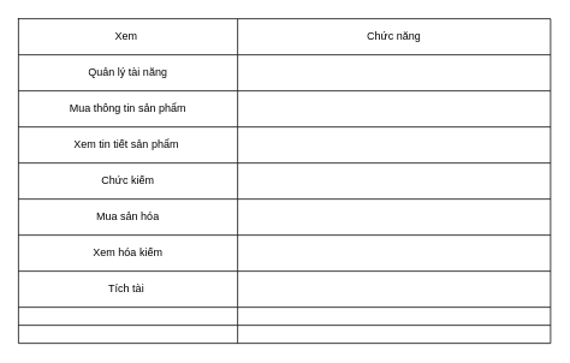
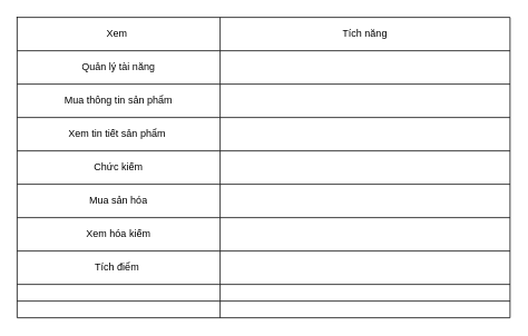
- <mxCell id="5" value="Chức năng" style="shape=partialRectangle;html=1;whiteSpace=wrap;connectable=0;overflow=hidden;fillColor=none;top=0;left=0;bottom=0;right=0;pointerEvents=1;" vertex="1" parent="3"><mxGeometry x="243" width="347" height="40" as="geometry"><mxRectangle width="347" height="40" as="alternateBounds" /></mxGeometry></mxCell>
+ <mxCell id="5" value="Tích năng" style="shape=partialRectangle;html=1;whiteSpace=wrap;connectable=0;overflow=hidden;fillColor=none;top=0;left=0;bottom=0;right=0;pointerEvents=1;" vertex="1" parent="3"><mxGeometry x="243" width="347" height="40" as="geometry"><mxRectangle width="347" height="40" as="alternateBounds" /></mxGeometry></mxCell>
- <mxCell id="25" value="Tích tài&amp;nbsp;" style="shape=partialRectangle;html=1;whiteSpace=wrap;connectable=0;overflow=hidden;fillColor=none;top=0;left=0;bottom=0;right=0;pointerEvents=1;" vertex="1" parent="24"><mxGeometry width="243" height="40" as="geometry"><mxRectangle width="243" height="40" as="alternateBounds" /></mxGeometry></mxCell>
+ <mxCell id="25" value="Tích điểm&amp;nbsp;" style="shape=partialRectangle;html=1;whiteSpace=wrap;connectable=0;overflow=hidden;fillColor=none;top=0;left=0;bottom=0;right=0;pointerEvents=1;" vertex="1" parent="24"><mxGeometry width="243" height="40" as="geometry"><mxRectangle width="243" height="40" as="alternateBounds" /></mxGeometry></mxCell>
